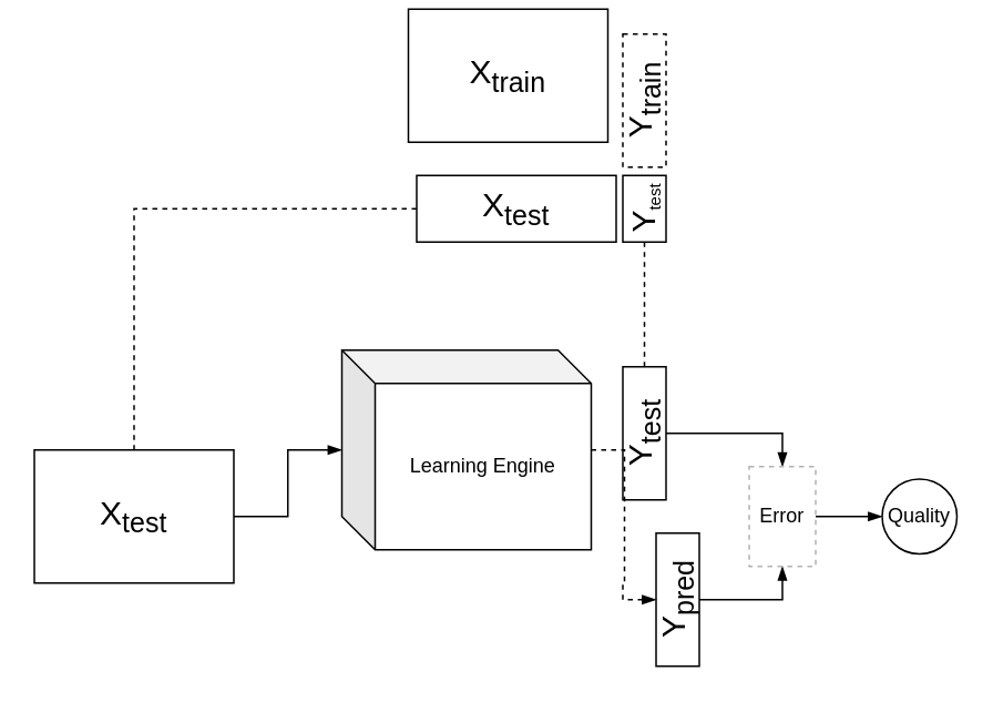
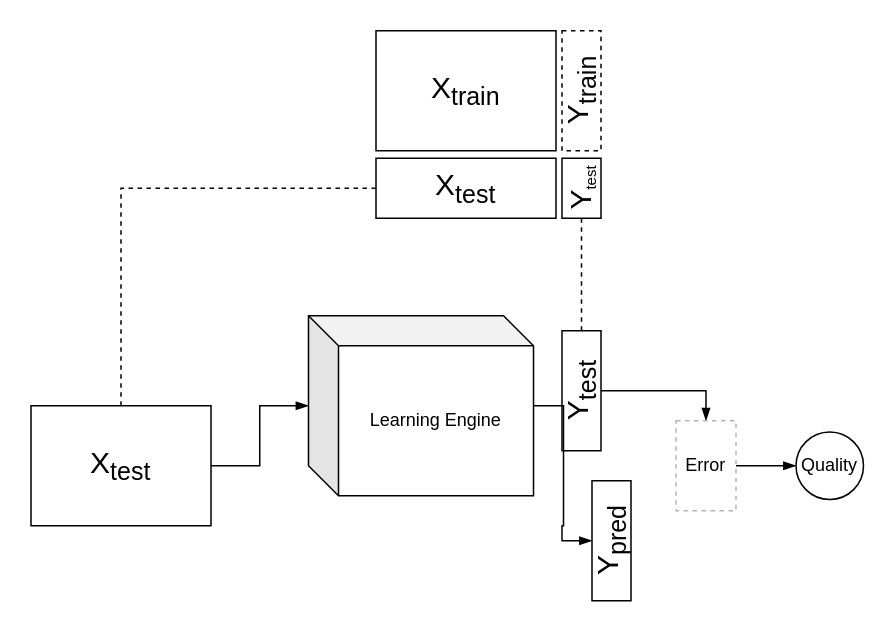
- <mxCell id="3" value="&lt;font style=&quot;font-size: 20px&quot;&gt;X&lt;sub&gt;train&lt;/sub&gt;&lt;/font&gt;" style="rounded=0;whiteSpace=wrap;html=1;fillColor=none;" parent="1" vertex="1"><mxGeometry x="245" y="5" width="120" height="80" as="geometry" /></mxCell>
+ <mxCell id="3" value="&lt;font style=&quot;font-size: 20px&quot;&gt;X&lt;sub&gt;train&lt;/sub&gt;&lt;/font&gt;" style="rounded=0;whiteSpace=wrap;html=1;fillColor=none;" parent="1" vertex="1"><mxGeometry x="250" y="20" width="120" height="80" as="geometry" /></mxCell>
- <mxCell id="8" style="edgeStyle=orthogonalEdgeStyle;rounded=0;orthogonalLoop=1;jettySize=auto;html=1;entryX=0;entryY=0.5;entryDx=0;entryDy=0;endArrow=blockThin;endFill=1;dashed=1;" parent="1" source="9" target="13" edge="1"><mxGeometry relative="1" as="geometry" /></mxCell>
+ <mxCell id="8" style="edgeStyle=orthogonalEdgeStyle;rounded=0;orthogonalLoop=1;jettySize=auto;html=1;entryX=0;entryY=0.5;entryDx=0;entryDy=0;endArrow=blockThin;endFill=1;" parent="1" source="9" target="13" edge="1"><mxGeometry relative="1" as="geometry" /></mxCell>
- <mxCell id="12" style="edgeStyle=orthogonalEdgeStyle;rounded=0;orthogonalLoop=1;jettySize=auto;html=1;exitX=1;exitY=0.5;exitDx=0;exitDy=0;entryX=0.5;entryY=1;entryDx=0;entryDy=0;endArrow=blockThin;endFill=1;" parent="1" source="13" target="17" edge="1"><mxGeometry relative="1" as="geometry" /></mxCell>
